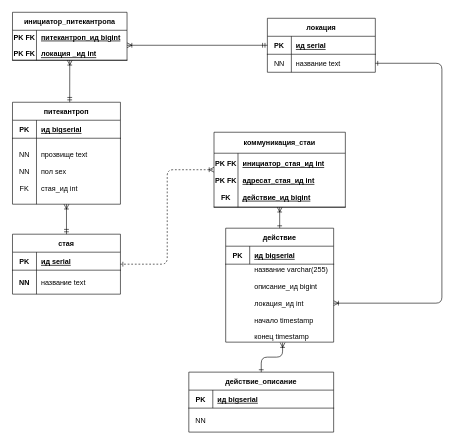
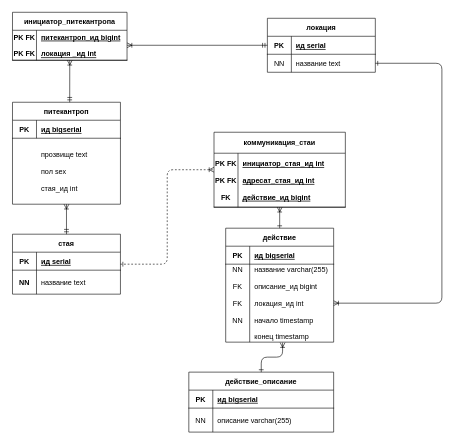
- <mxCell id="7" value="NN&#10;&#10;NN&#10;&#10;FK" style="shape=partialRectangle;connectable=0;fillColor=none;top=0;left=0;bottom=0;right=0;editable=1;overflow=hidden;fontStyle=0" parent="6" vertex="1"><mxGeometry width="40" height="110" as="geometry"><mxRectangle width="40" height="110" as="alternateBounds" /></mxGeometry></mxCell>
+ <mxCell id="25" value="NN&#10;&#10;FK &#10;&#10;FK &#10;&#10;NN&#10;&#10;" style="shape=partialRectangle;connectable=0;fillColor=none;top=0;left=0;bottom=0;right=0;editable=1;overflow=hidden;" parent="24" vertex="1"><mxGeometry width="40" height="130" as="geometry"><mxRectangle width="40" height="130" as="alternateBounds" /></mxGeometry></mxCell>
+ <mxCell id="50" value="описание varchar(255)" style="shape=partialRectangle;connectable=0;fillColor=none;top=0;left=0;bottom=0;right=0;align=left;spacingLeft=6;overflow=hidden;" parent="48" vertex="1"><mxGeometry x="40" width="201.5" height="40" as="geometry"><mxRectangle width="201.5" height="40" as="alternateBounds" /></mxGeometry></mxCell>
